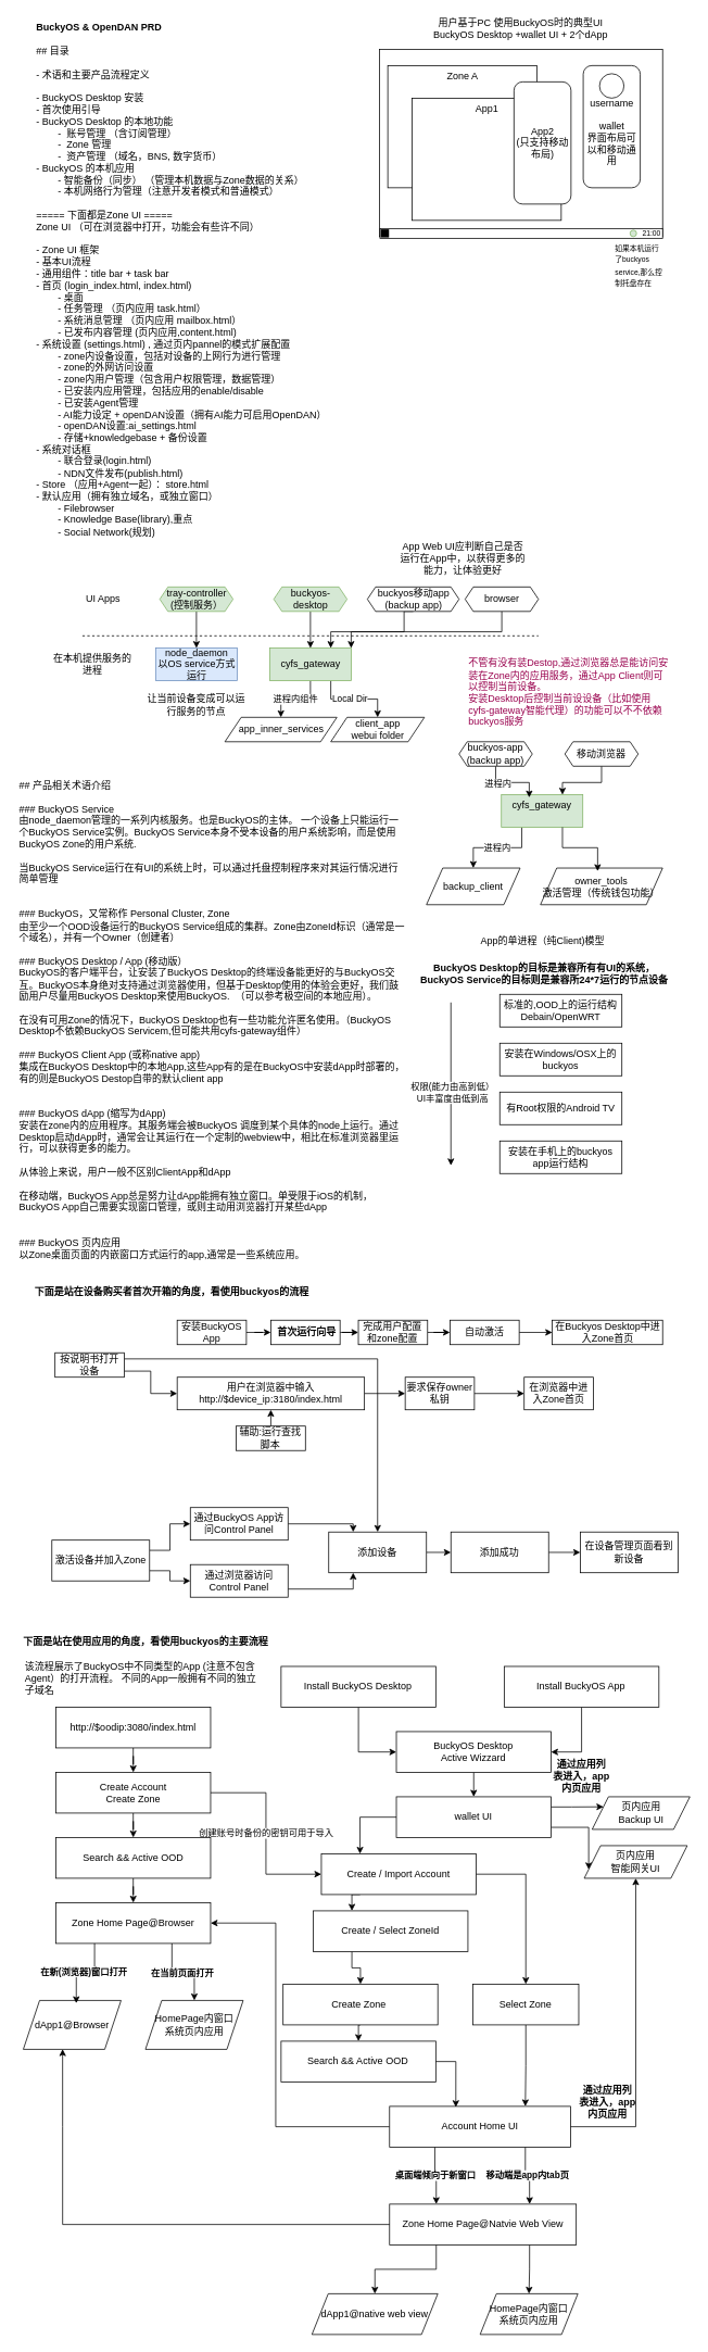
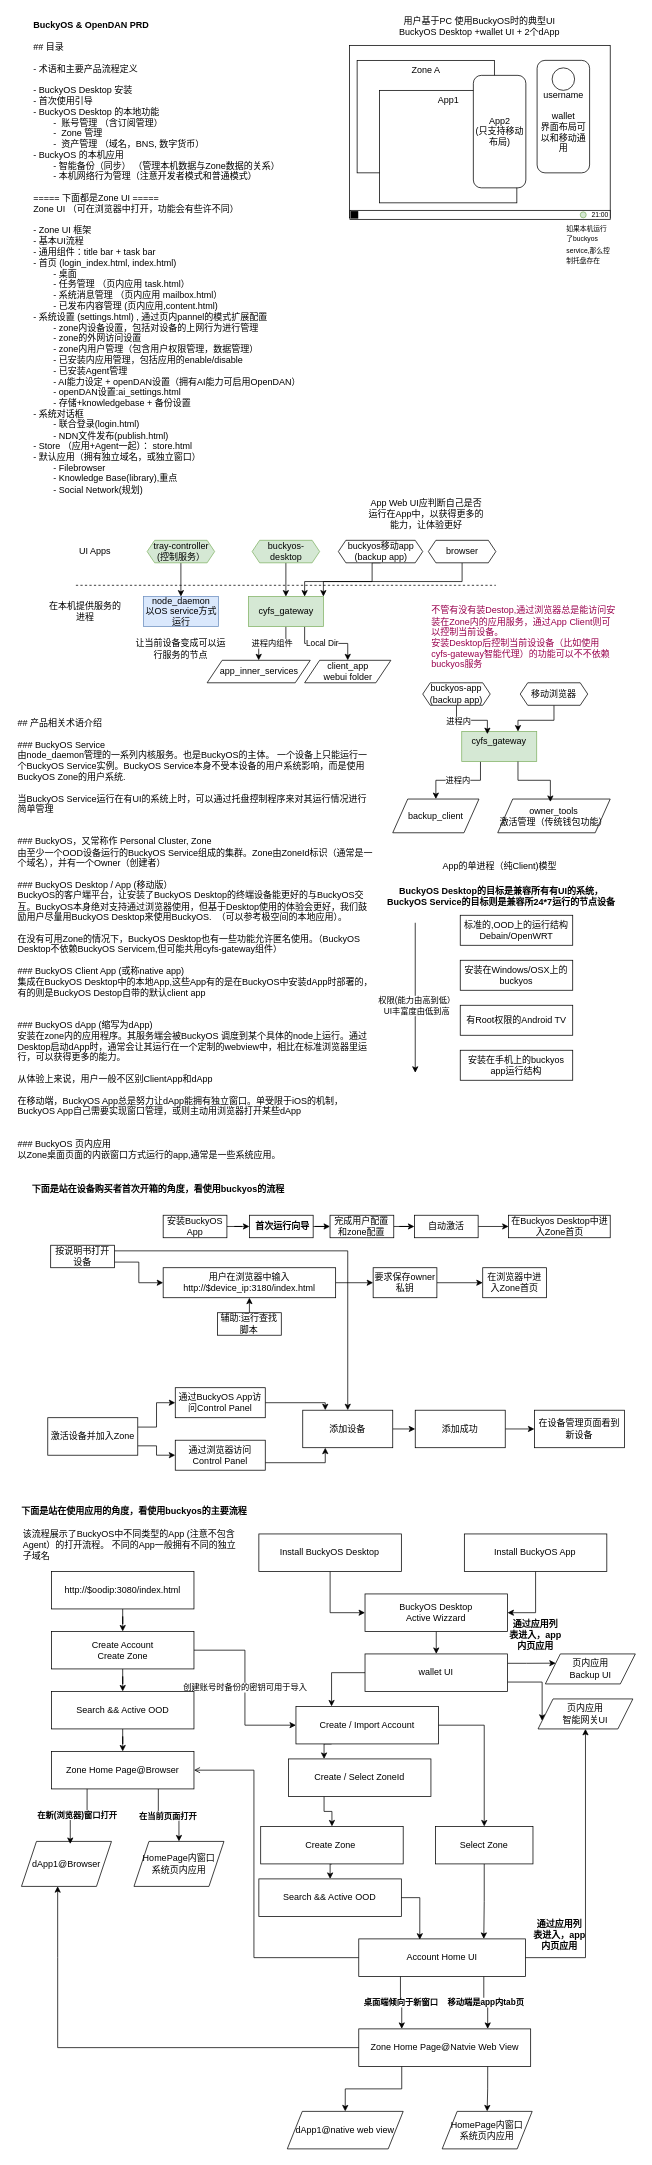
- <mxCell id="117" style="edgeStyle=orthogonalEdgeStyle;rounded=0;orthogonalLoop=1;jettySize=auto;html=1;exitX=0;exitY=0.5;exitDx=0;exitDy=0;entryX=1;entryY=0.5;entryDx=0;entryDy=0;" edge="1" parent="1" source="120" target="95"><mxGeometry relative="1" as="geometry"><Array as="points"><mxPoint x="337.93" y="2610" /><mxPoint x="337.93" y="2360" /></Array></mxGeometry></mxCell>
+ <mxCell id="117" style="edgeStyle=orthogonalEdgeStyle;rounded=0;orthogonalLoop=1;jettySize=auto;html=1;exitX=0;exitY=0.5;exitDx=0;exitDy=0;entryX=1;entryY=0.5;entryDx=0;entryDy=0;endArrow=open;" edge="1" parent="1" source="120" target="95"><mxGeometry relative="1" as="geometry"><Array as="points"><mxPoint x="337.93" y="2610" /><mxPoint x="337.93" y="2360" /></Array></mxGeometry></mxCell>
